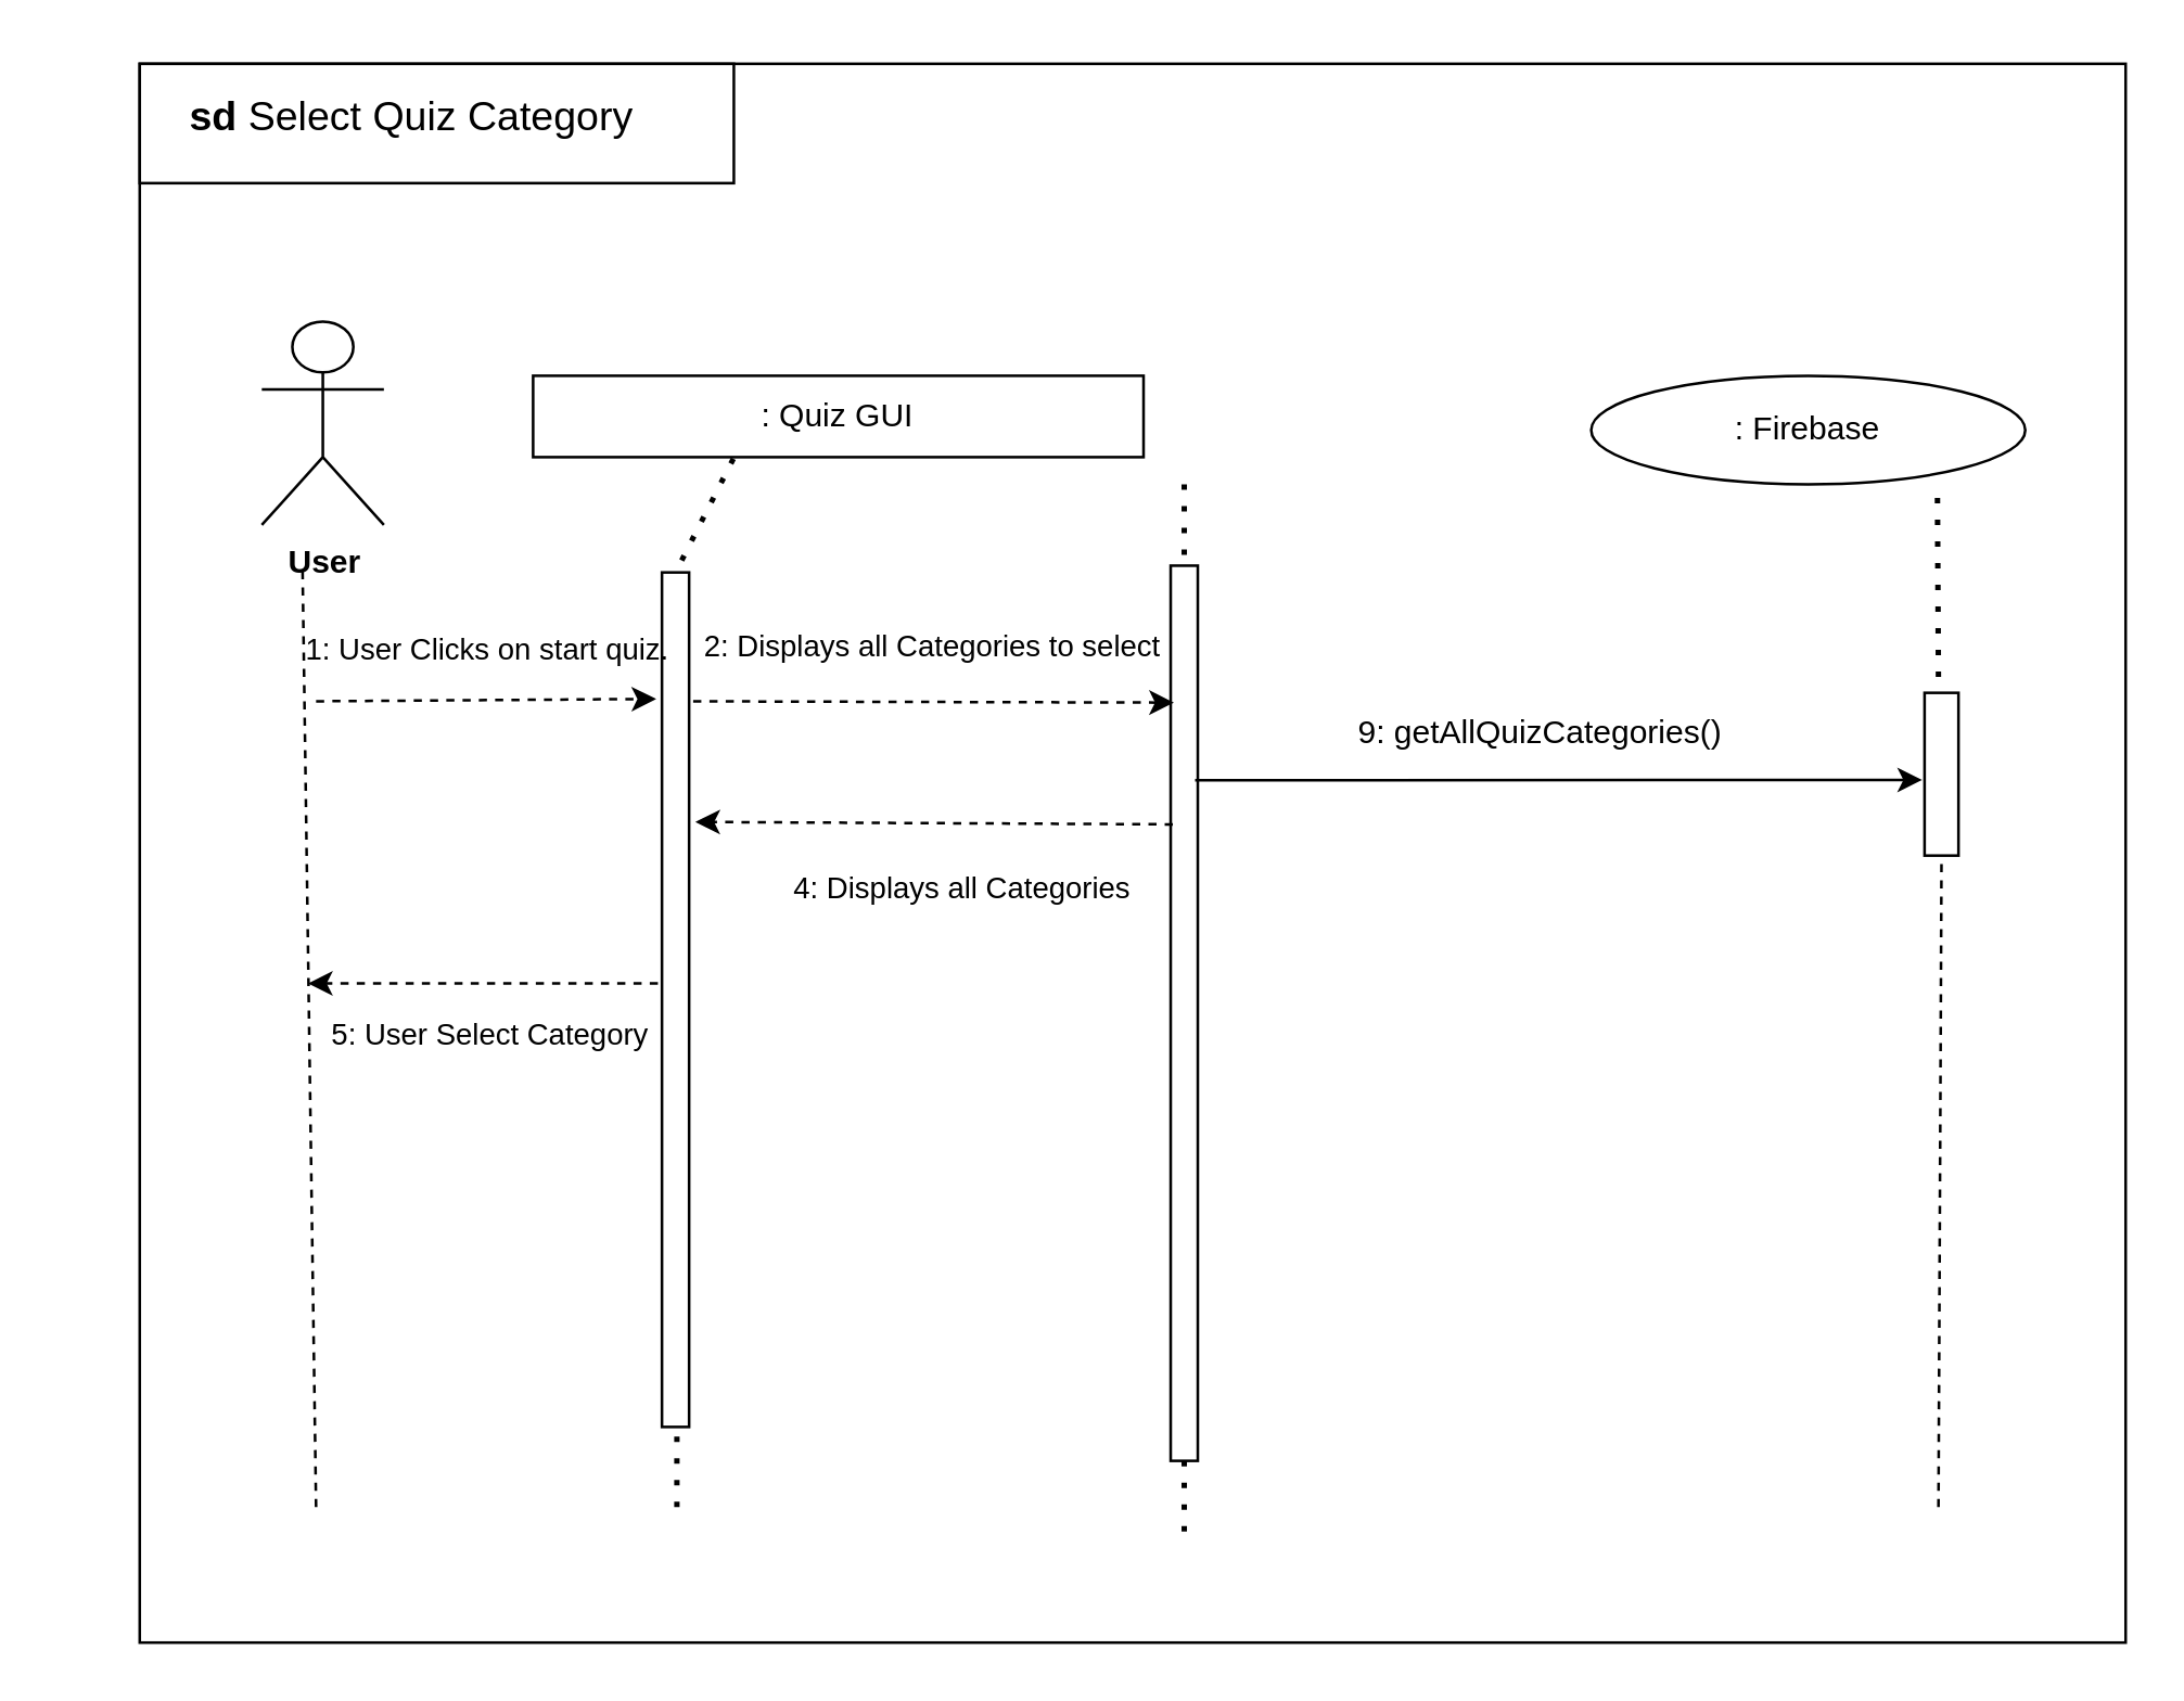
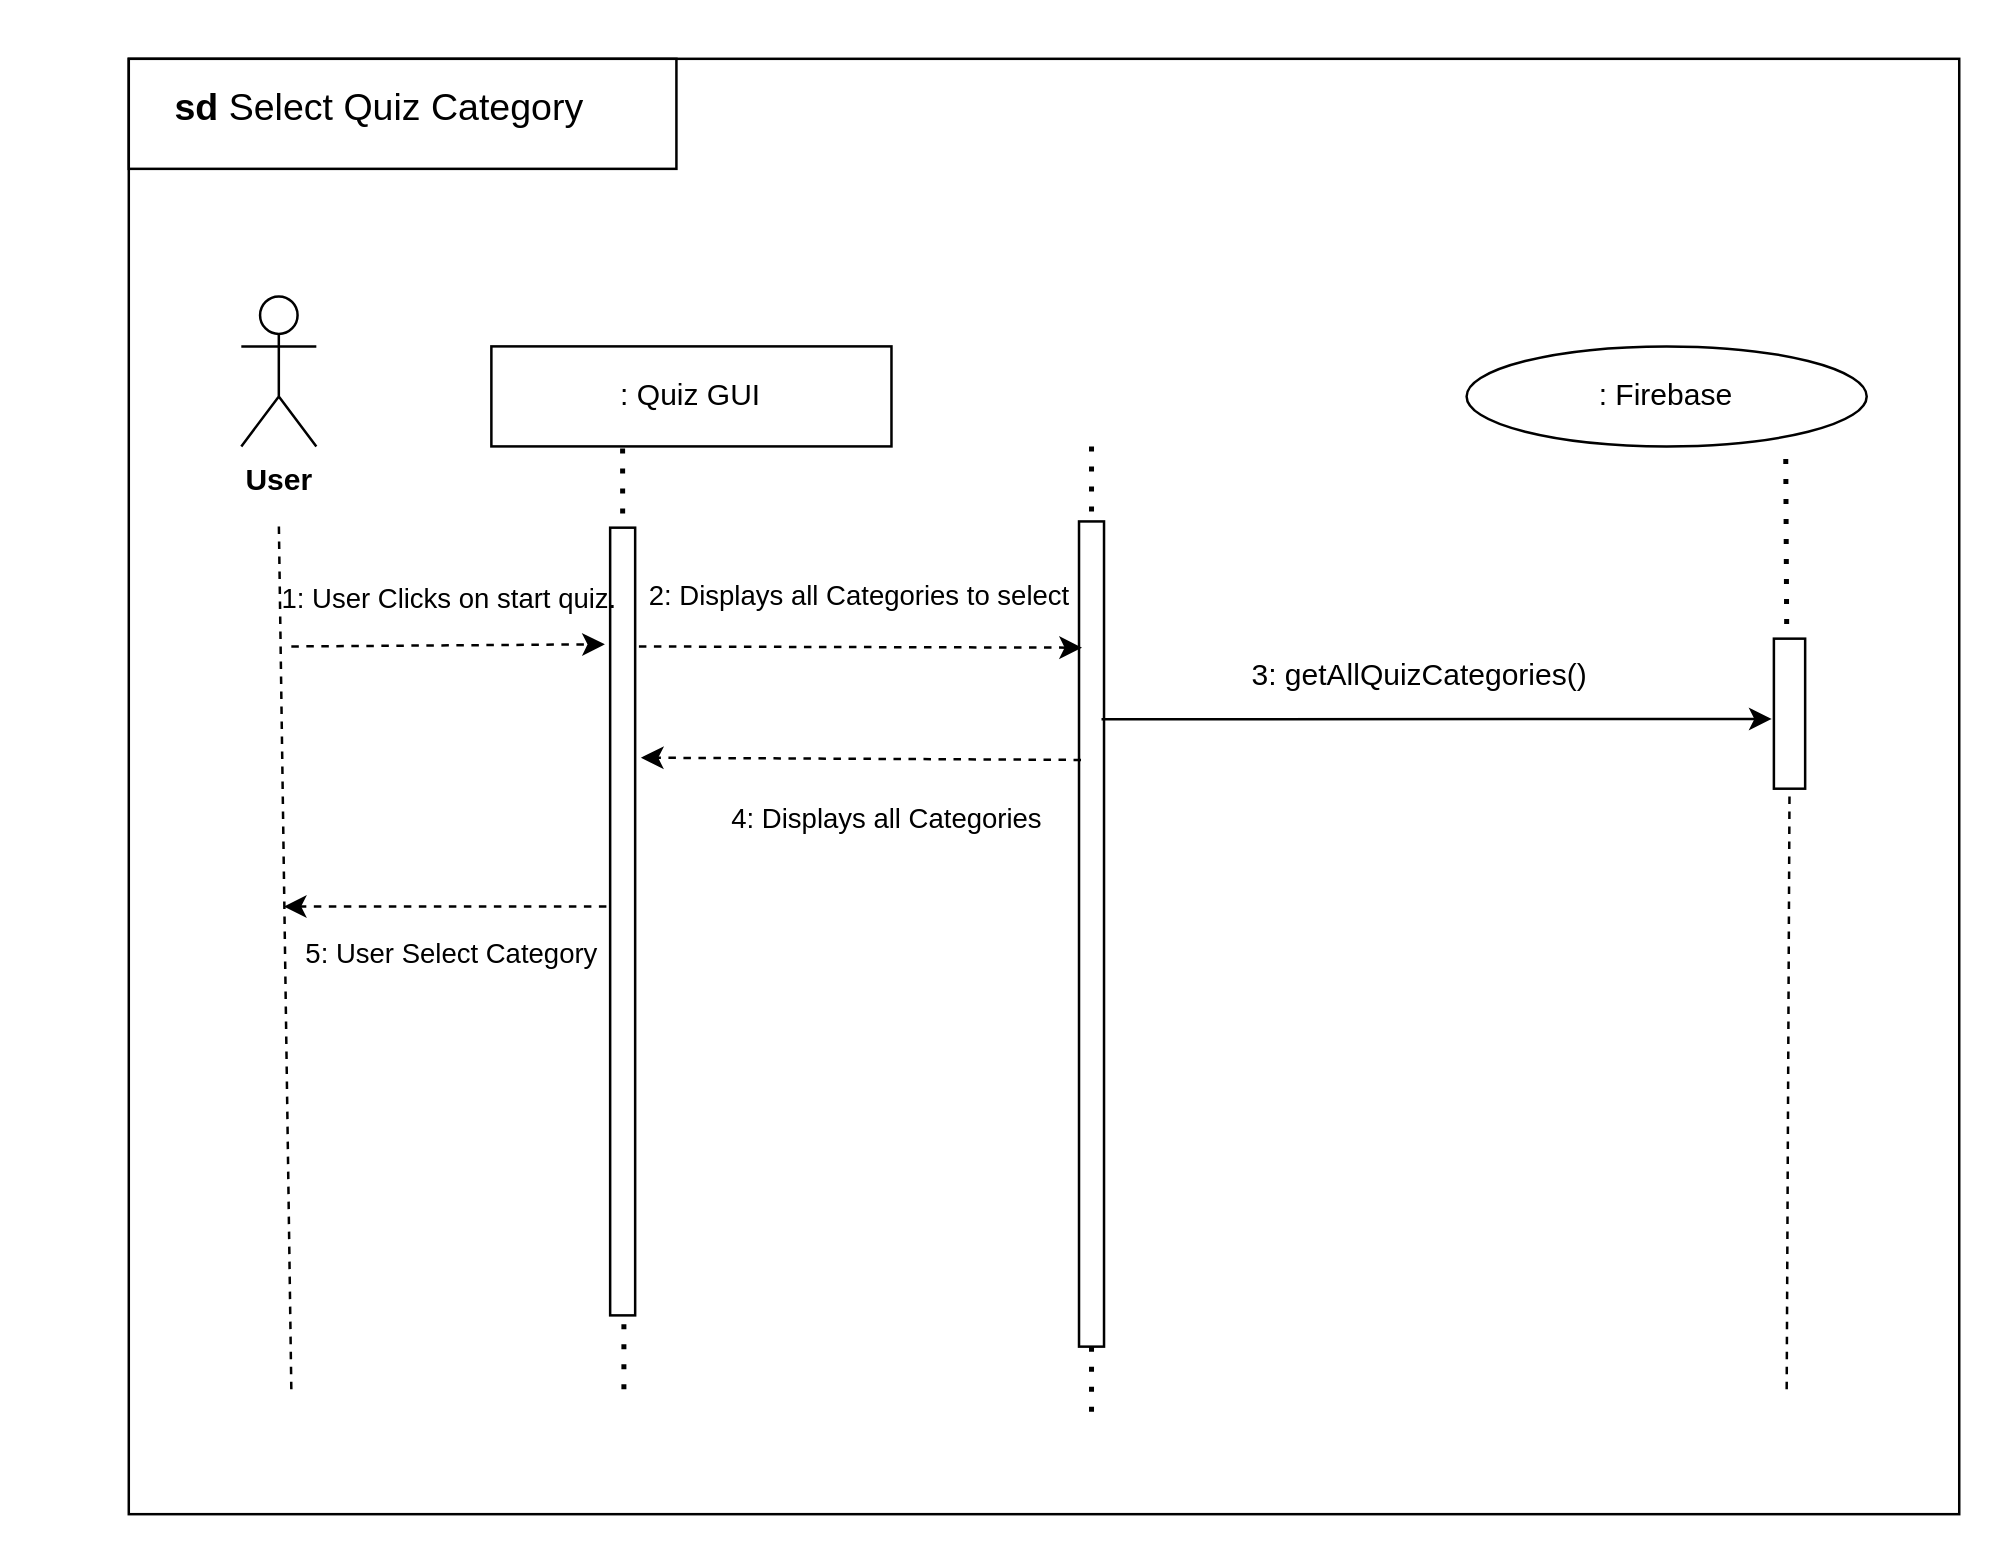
- <mxCell id="6" value=": Quiz GUI" style="rounded=0;whiteSpace=wrap;html=1;" parent="2" vertex="1"><mxGeometry x="145" y="115" width="225" height="30" as="geometry" /></mxCell>
+ <mxCell id="6" value=": Quiz GUI" style="rounded=0;whiteSpace=wrap;html=1;" parent="2" vertex="1"><mxGeometry x="145" y="115" width="160" height="40" as="geometry" /></mxCell>
- <mxCell id="5" value="&lt;b&gt;User&lt;/b&gt;" style="shape=umlActor;verticalLabelPosition=bottom;verticalAlign=top;html=1;outlineConnect=0;" parent="2" vertex="1"><mxGeometry x="45" y="95" width="45" height="75" as="geometry" /></mxCell>
+ <mxCell id="5" value="&lt;b&gt;User&lt;/b&gt;" style="shape=umlActor;verticalLabelPosition=bottom;verticalAlign=top;html=1;outlineConnect=0;" parent="2" vertex="1"><mxGeometry x="45" y="95" width="30" height="60" as="geometry" /></mxCell>
- <mxCell id="16" value="9: getAllQuizCategories()" style="text;html=1;align=center;verticalAlign=middle;resizable=0;points=[];autosize=1;strokeColor=none;fillColor=none;" parent="2" vertex="1"><mxGeometry x="440" y="234" width="152" height="26" as="geometry" /></mxCell>
+ <mxCell id="16" value="3: getAllQuizCategories()" style="text;html=1;align=center;verticalAlign=middle;resizable=0;points=[];autosize=1;strokeColor=none;fillColor=none;" parent="2" vertex="1"><mxGeometry x="440" y="234" width="152" height="26" as="geometry" /></mxCell>
